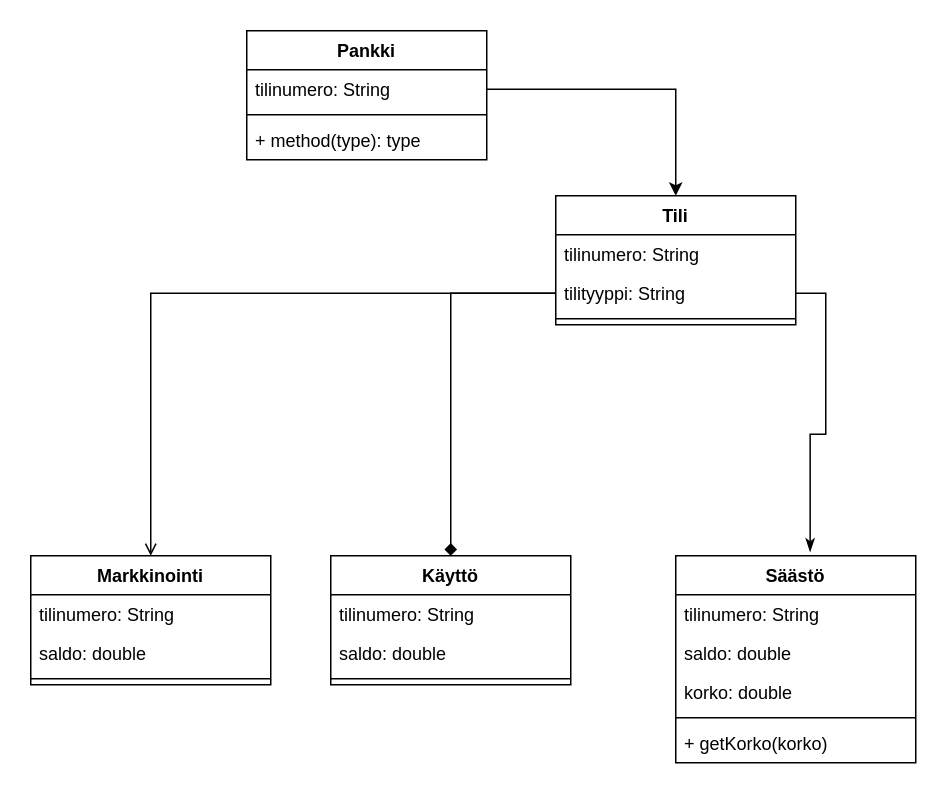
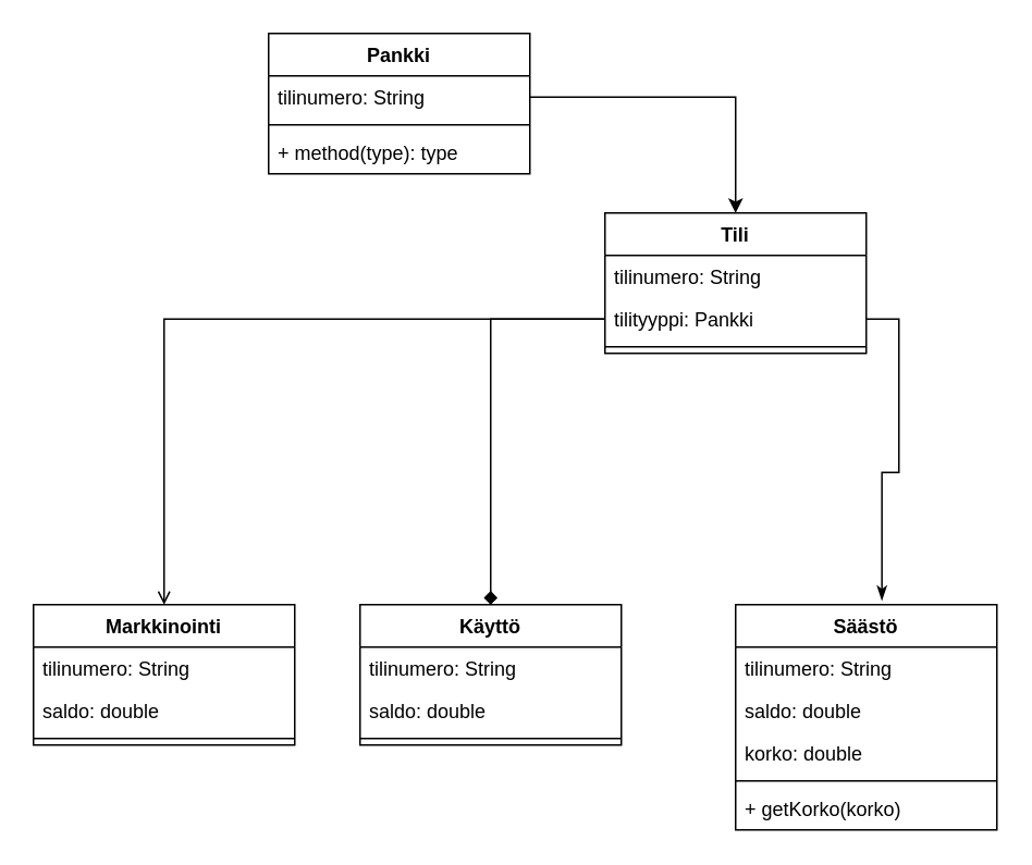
- <mxCell id="8" value="tilityyppi: String" style="text;strokeColor=none;fillColor=none;align=left;verticalAlign=top;spacingLeft=4;spacingRight=4;overflow=hidden;rotatable=0;points=[[0,0.5],[1,0.5]];portConstraint=eastwest;" parent="6" vertex="1"><mxGeometry y="52" width="160" height="26" as="geometry" /></mxCell>
+ <mxCell id="8" value="tilityyppi: Pankki" style="text;strokeColor=none;fillColor=none;align=left;verticalAlign=top;spacingLeft=4;spacingRight=4;overflow=hidden;rotatable=0;points=[[0,0.5],[1,0.5]];portConstraint=eastwest;" parent="6" vertex="1"><mxGeometry y="52" width="160" height="26" as="geometry" /></mxCell>
